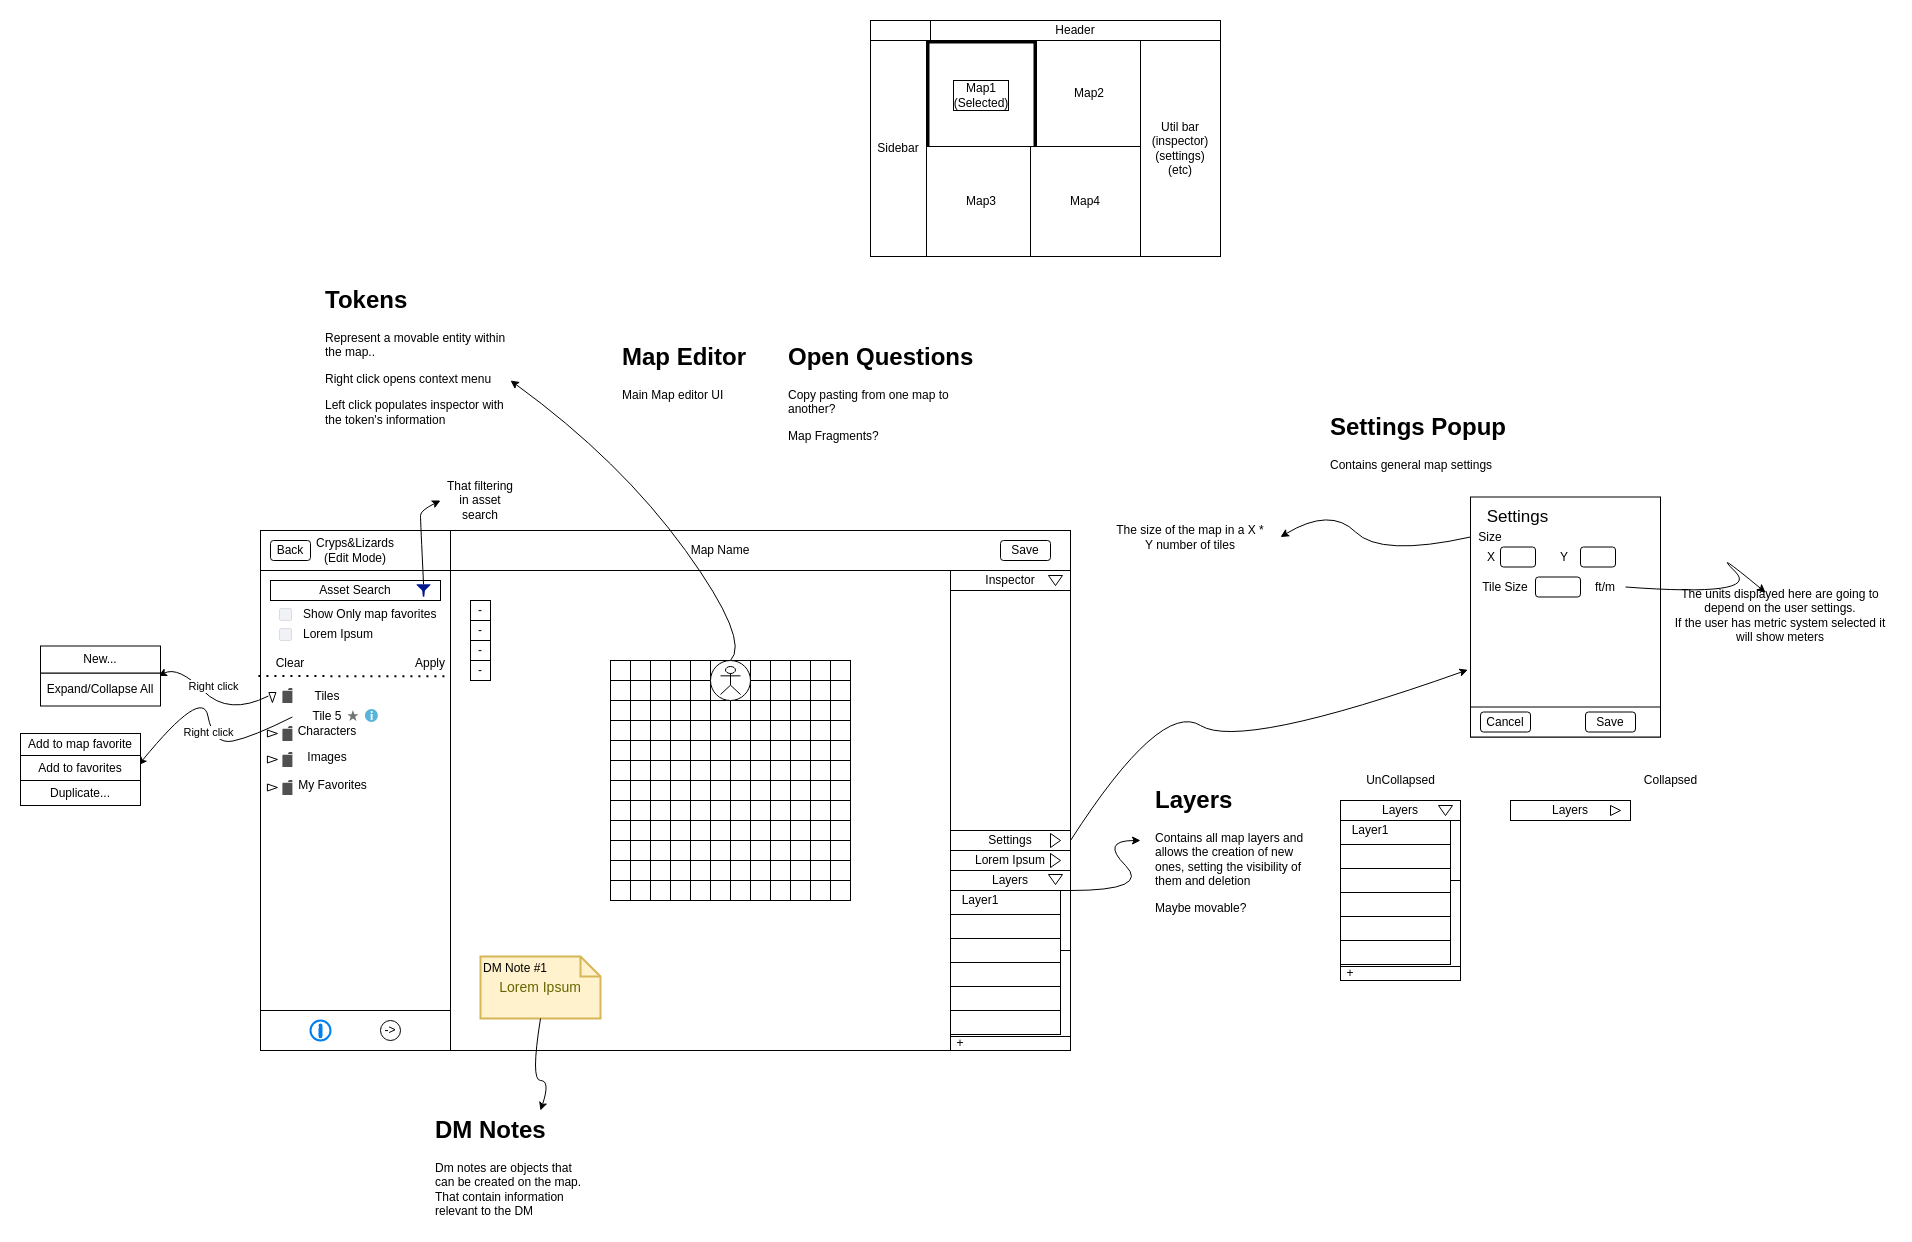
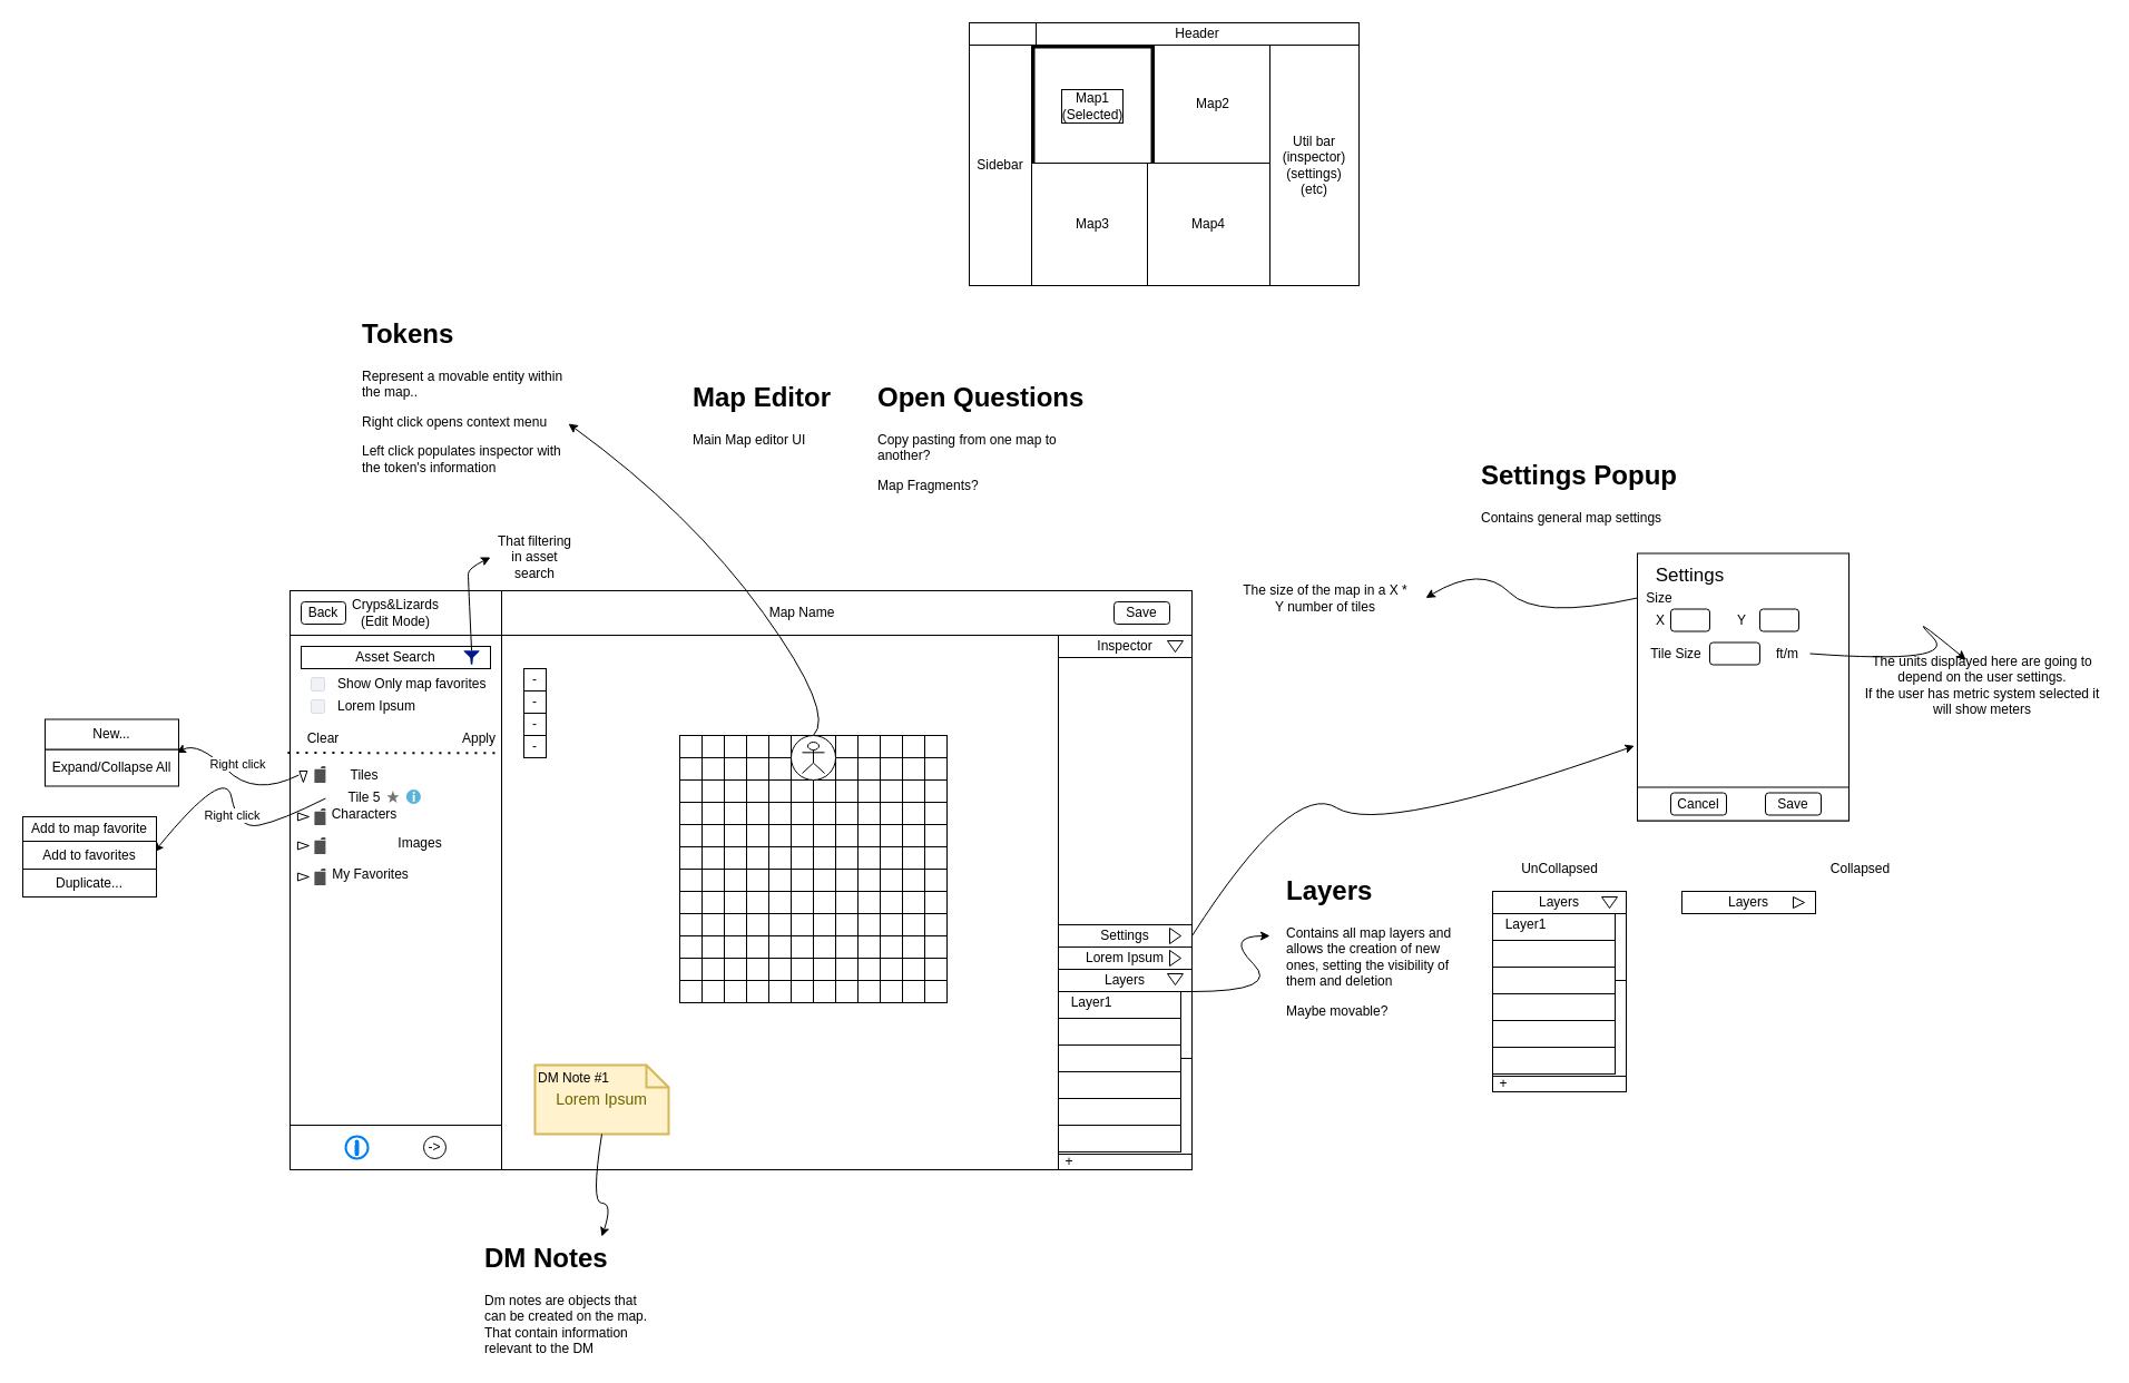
- <mxCell id="176" value="Cancel" style="rounded=1;whiteSpace=wrap;html=1;" vertex="1" parent="1"><mxGeometry x="1480" y="711.5" width="50" height="20" as="geometry" /></mxCell>
+ <mxCell id="176" value="Cancel" style="rounded=1;whiteSpace=wrap;html=1;" vertex="1" parent="1"><mxGeometry x="1500" y="711.5" width="50" height="20" as="geometry" /></mxCell>
- <mxCell id="211" value="Images" style="text;html=1;strokeColor=none;fillColor=none;align=center;verticalAlign=middle;whiteSpace=wrap;rounded=0;" vertex="1" parent="1"><mxGeometry x="296.91" y="746.5" width="60" height="20" as="geometry" /></mxCell>
+ <mxCell id="211" value="Images" style="text;html=1;strokeColor=none;fillColor=none;align=center;verticalAlign=middle;whiteSpace=wrap;rounded=0;" vertex="1" parent="1"><mxGeometry x="346.91" y="746.5" width="60" height="20" as="geometry" /></mxCell>
